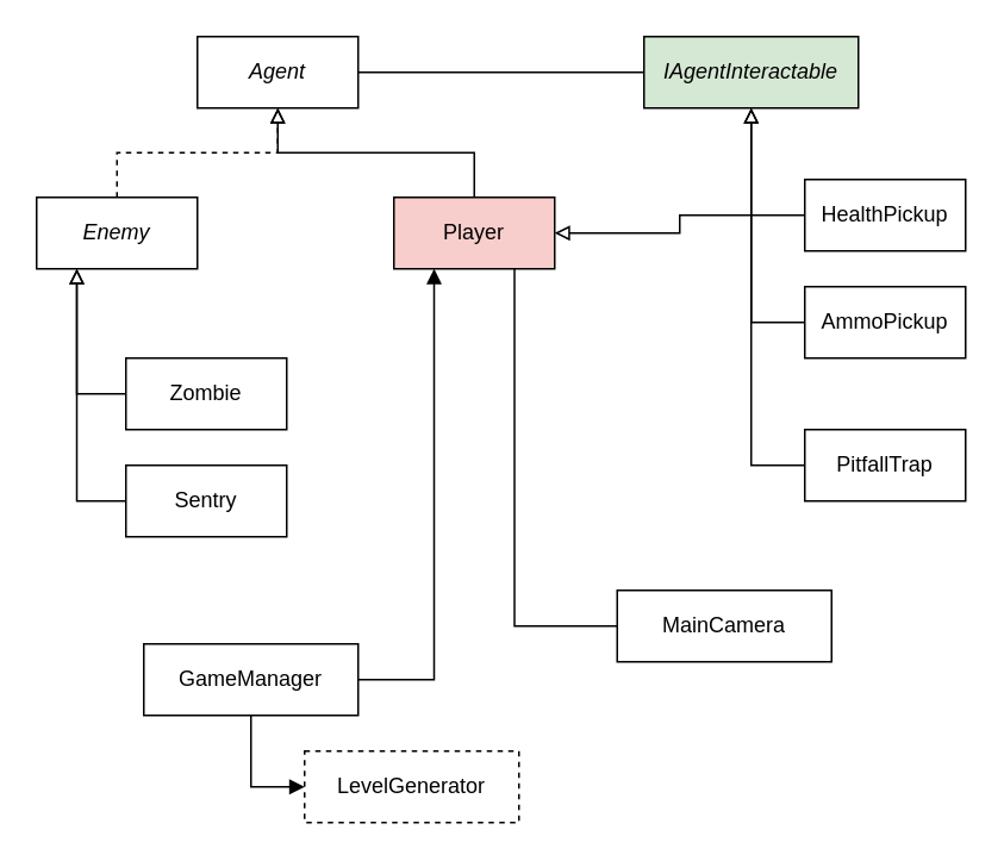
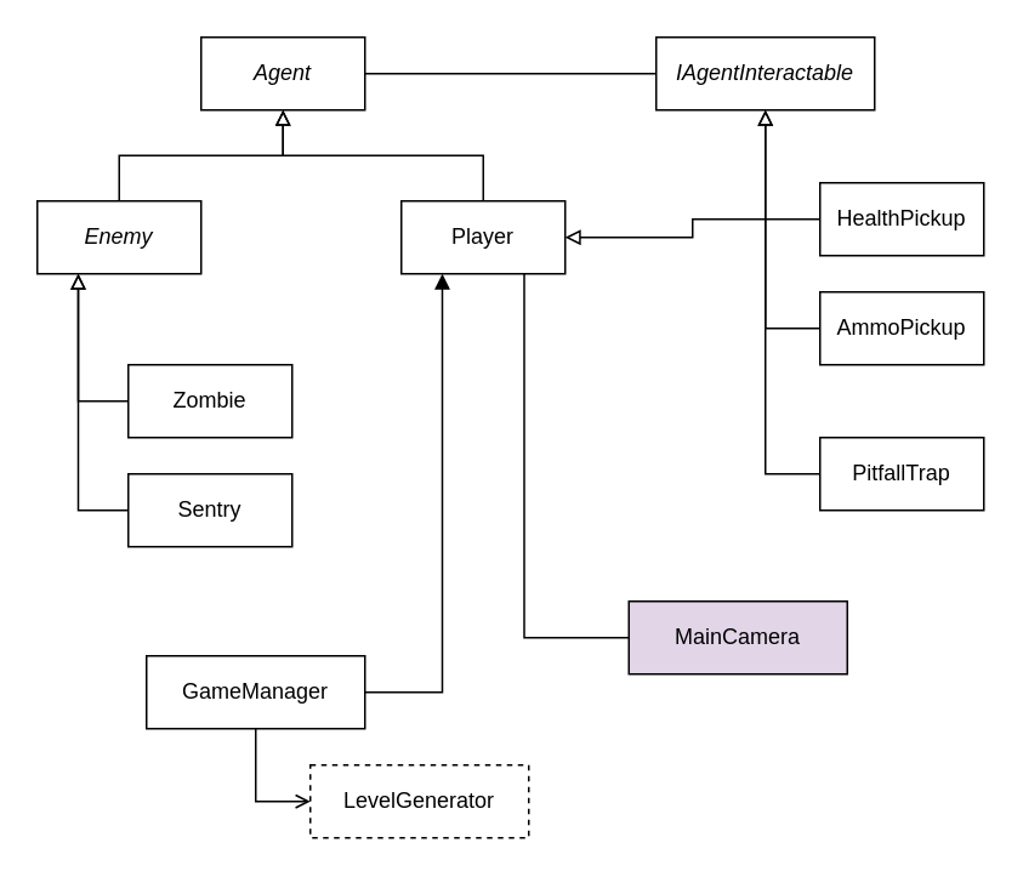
- <mxCell id="12" value="IAgentInteractable" style="rounded=0;whiteSpace=wrap;html=1;fontStyle=2;fillColor=#d5e8d4;" vertex="1" parent="1"><mxGeometry x="360" y="20" width="120" height="40" as="geometry" /></mxCell>
+ <mxCell id="12" value="IAgentInteractable" style="rounded=0;whiteSpace=wrap;html=1;fontStyle=2" vertex="1" parent="1"><mxGeometry x="360" y="20" width="120" height="40" as="geometry" /></mxCell>
- <mxCell id="6" style="edgeStyle=orthogonalEdgeStyle;rounded=0;orthogonalLoop=1;jettySize=auto;html=1;exitX=0.5;exitY=0;exitDx=0;exitDy=0;entryX=0.5;entryY=1;entryDx=0;entryDy=0;endArrow=block;endFill=0;dashed=1;" edge="1" parent="1" source="7" target="2"><mxGeometry relative="1" as="geometry" /></mxCell>
+ <mxCell id="6" style="edgeStyle=orthogonalEdgeStyle;rounded=0;orthogonalLoop=1;jettySize=auto;html=1;exitX=0.5;exitY=0;exitDx=0;exitDy=0;entryX=0.5;entryY=1;entryDx=0;entryDy=0;endArrow=block;endFill=0;" edge="1" parent="1" source="7" target="2"><mxGeometry relative="1" as="geometry" /></mxCell>
- <mxCell id="5" value="Player" style="rounded=0;whiteSpace=wrap;html=1;fillColor=#f8cecc;" vertex="1" parent="1"><mxGeometry x="220" y="110" width="90" height="40" as="geometry" /></mxCell>
+ <mxCell id="5" value="Player" style="rounded=0;whiteSpace=wrap;html=1;" vertex="1" parent="1"><mxGeometry x="220" y="110" width="90" height="40" as="geometry" /></mxCell>
- <mxCell id="24" value="MainCamera" style="rounded=0;whiteSpace=wrap;html=1;fontStyle=0" vertex="1" parent="1"><mxGeometry x="345" y="330" width="120" height="40" as="geometry" /></mxCell>
+ <mxCell id="24" value="MainCamera" style="rounded=0;whiteSpace=wrap;html=1;fontStyle=0;fillColor=#e1d5e7;" vertex="1" parent="1"><mxGeometry x="345" y="330" width="120" height="40" as="geometry" /></mxCell>
- <mxCell id="22" style="edgeStyle=orthogonalEdgeStyle;rounded=0;orthogonalLoop=1;jettySize=auto;html=1;entryX=0;entryY=0.5;entryDx=0;entryDy=0;endArrow=block;endFill=1;exitX=0.5;exitY=1;exitDx=0;exitDy=0;" edge="1" parent="1" source="21" target="23"><mxGeometry relative="1" as="geometry"><mxPoint x="110" y="430" as="sourcePoint" /></mxGeometry></mxCell>
+ <mxCell id="22" style="edgeStyle=orthogonalEdgeStyle;rounded=0;orthogonalLoop=1;jettySize=auto;html=1;entryX=0;entryY=0.5;entryDx=0;entryDy=0;endArrow=open;endFill=1;exitX=0.5;exitY=1;exitDx=0;exitDy=0;" edge="1" parent="1" source="21" target="23"><mxGeometry relative="1" as="geometry"><mxPoint x="110" y="430" as="sourcePoint" /></mxGeometry></mxCell>
